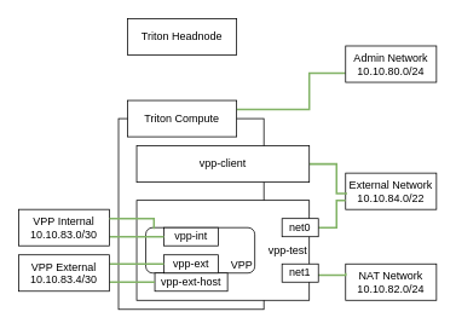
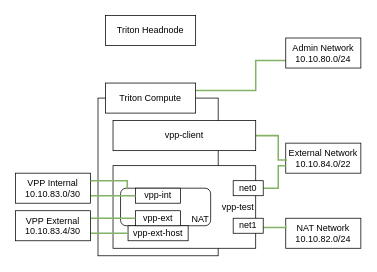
- <mxCell id="13" value="VPP" style="rounded=1;whiteSpace=wrap;html=1;verticalAlign=bottom;align=right;" vertex="1" parent="1"><mxGeometry x="160" y="250" width="120" height="50" as="geometry" /></mxCell>
+ <mxCell id="13" value="NAT" style="rounded=1;whiteSpace=wrap;html=1;verticalAlign=bottom;align=right;" vertex="1" parent="1"><mxGeometry x="160" y="250" width="120" height="50" as="geometry" /></mxCell>
